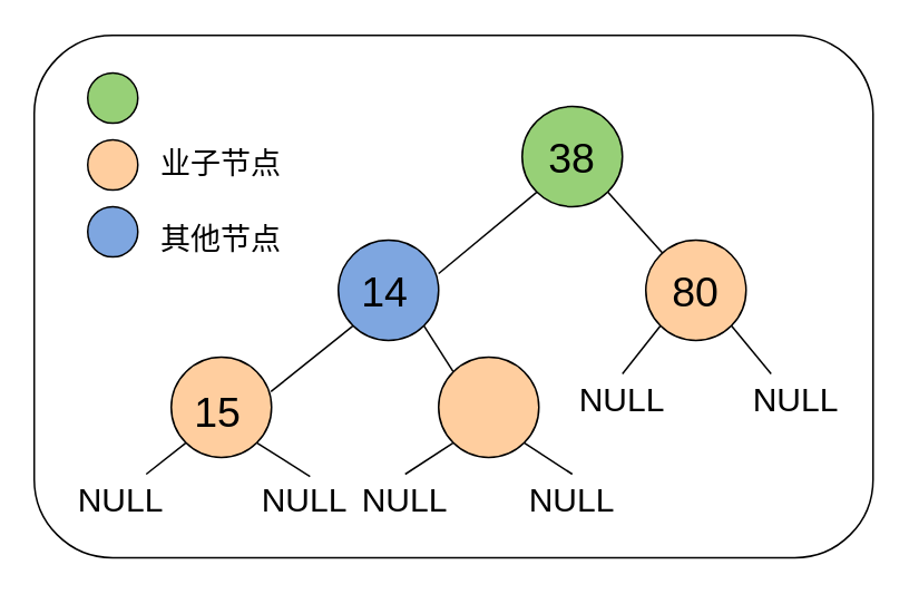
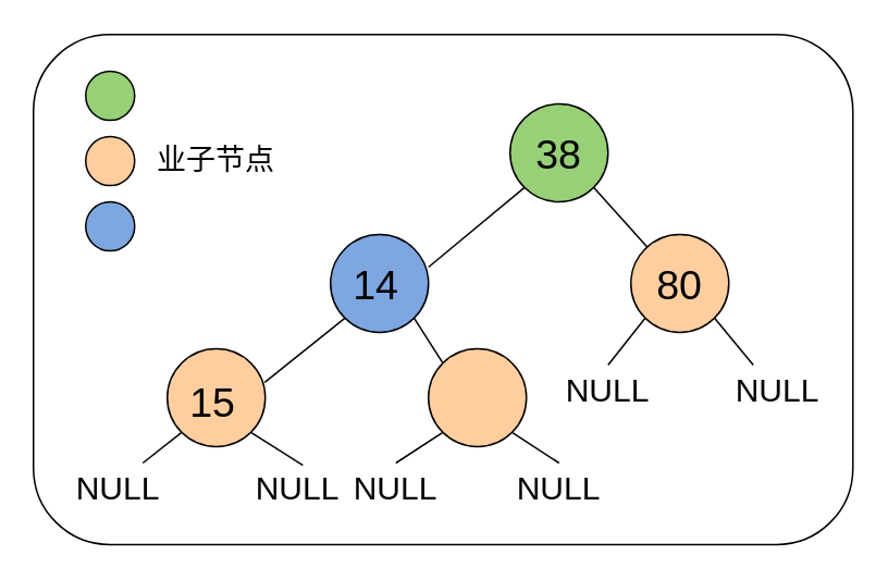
- <mxCell id="30" value="&lt;font style=&quot;font-size: 18px&quot;&gt;其他节点&lt;/font&gt;" style="text;html=1;strokeColor=none;fillColor=none;align=center;verticalAlign=middle;whiteSpace=wrap;rounded=0;" vertex="1" parent="1"><mxGeometry x="83" y="133" width="98" height="20" as="geometry" /></mxCell>
